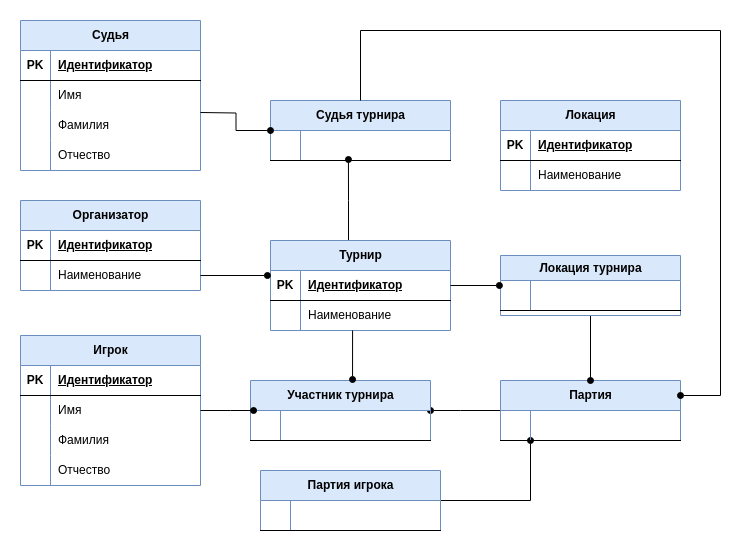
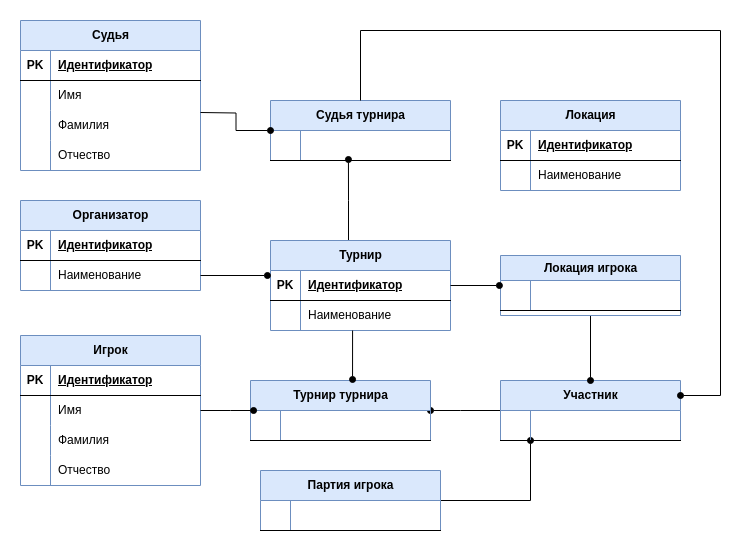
- <mxCell id="65" value="Локация турнира" style="shape=table;startSize=25;container=1;collapsible=1;childLayout=tableLayout;fixedRows=1;rowLines=0;fontStyle=1;align=center;resizeLast=1;html=1;fillColor=#dae8fc;strokeColor=#6c8ebf;" parent="1" vertex="1"><mxGeometry x="500" y="255" width="180" height="60" as="geometry" /></mxCell>
+ <mxCell id="65" value="Локация игрока" style="shape=table;startSize=25;container=1;collapsible=1;childLayout=tableLayout;fixedRows=1;rowLines=0;fontStyle=1;align=center;resizeLast=1;html=1;fillColor=#dae8fc;strokeColor=#6c8ebf;" parent="1" vertex="1"><mxGeometry x="500" y="255" width="180" height="60" as="geometry" /></mxCell>
- <mxCell id="60" value="Участник турнира" style="shape=table;startSize=30;container=1;collapsible=1;childLayout=tableLayout;fixedRows=1;rowLines=0;fontStyle=1;align=center;resizeLast=1;html=1;fillColor=#dae8fc;strokeColor=#6c8ebf;" parent="1" vertex="1"><mxGeometry x="250" y="380" width="180" height="60" as="geometry" /></mxCell>
+ <mxCell id="60" value="Турнир турнира" style="shape=table;startSize=30;container=1;collapsible=1;childLayout=tableLayout;fixedRows=1;rowLines=0;fontStyle=1;align=center;resizeLast=1;html=1;fillColor=#dae8fc;strokeColor=#6c8ebf;" parent="1" vertex="1"><mxGeometry x="250" y="380" width="180" height="60" as="geometry" /></mxCell>
- <mxCell id="48" value="Партия" style="shape=table;startSize=30;container=1;collapsible=1;childLayout=tableLayout;fixedRows=1;rowLines=0;fontStyle=1;align=center;resizeLast=1;html=1;fillColor=#dae8fc;strokeColor=#6c8ebf;" parent="1" vertex="1"><mxGeometry x="500" y="380" width="180" height="60" as="geometry" /></mxCell>
+ <mxCell id="48" value="Участник" style="shape=table;startSize=30;container=1;collapsible=1;childLayout=tableLayout;fixedRows=1;rowLines=0;fontStyle=1;align=center;resizeLast=1;html=1;fillColor=#dae8fc;strokeColor=#6c8ebf;" parent="1" vertex="1"><mxGeometry x="500" y="380" width="180" height="60" as="geometry" /></mxCell>
